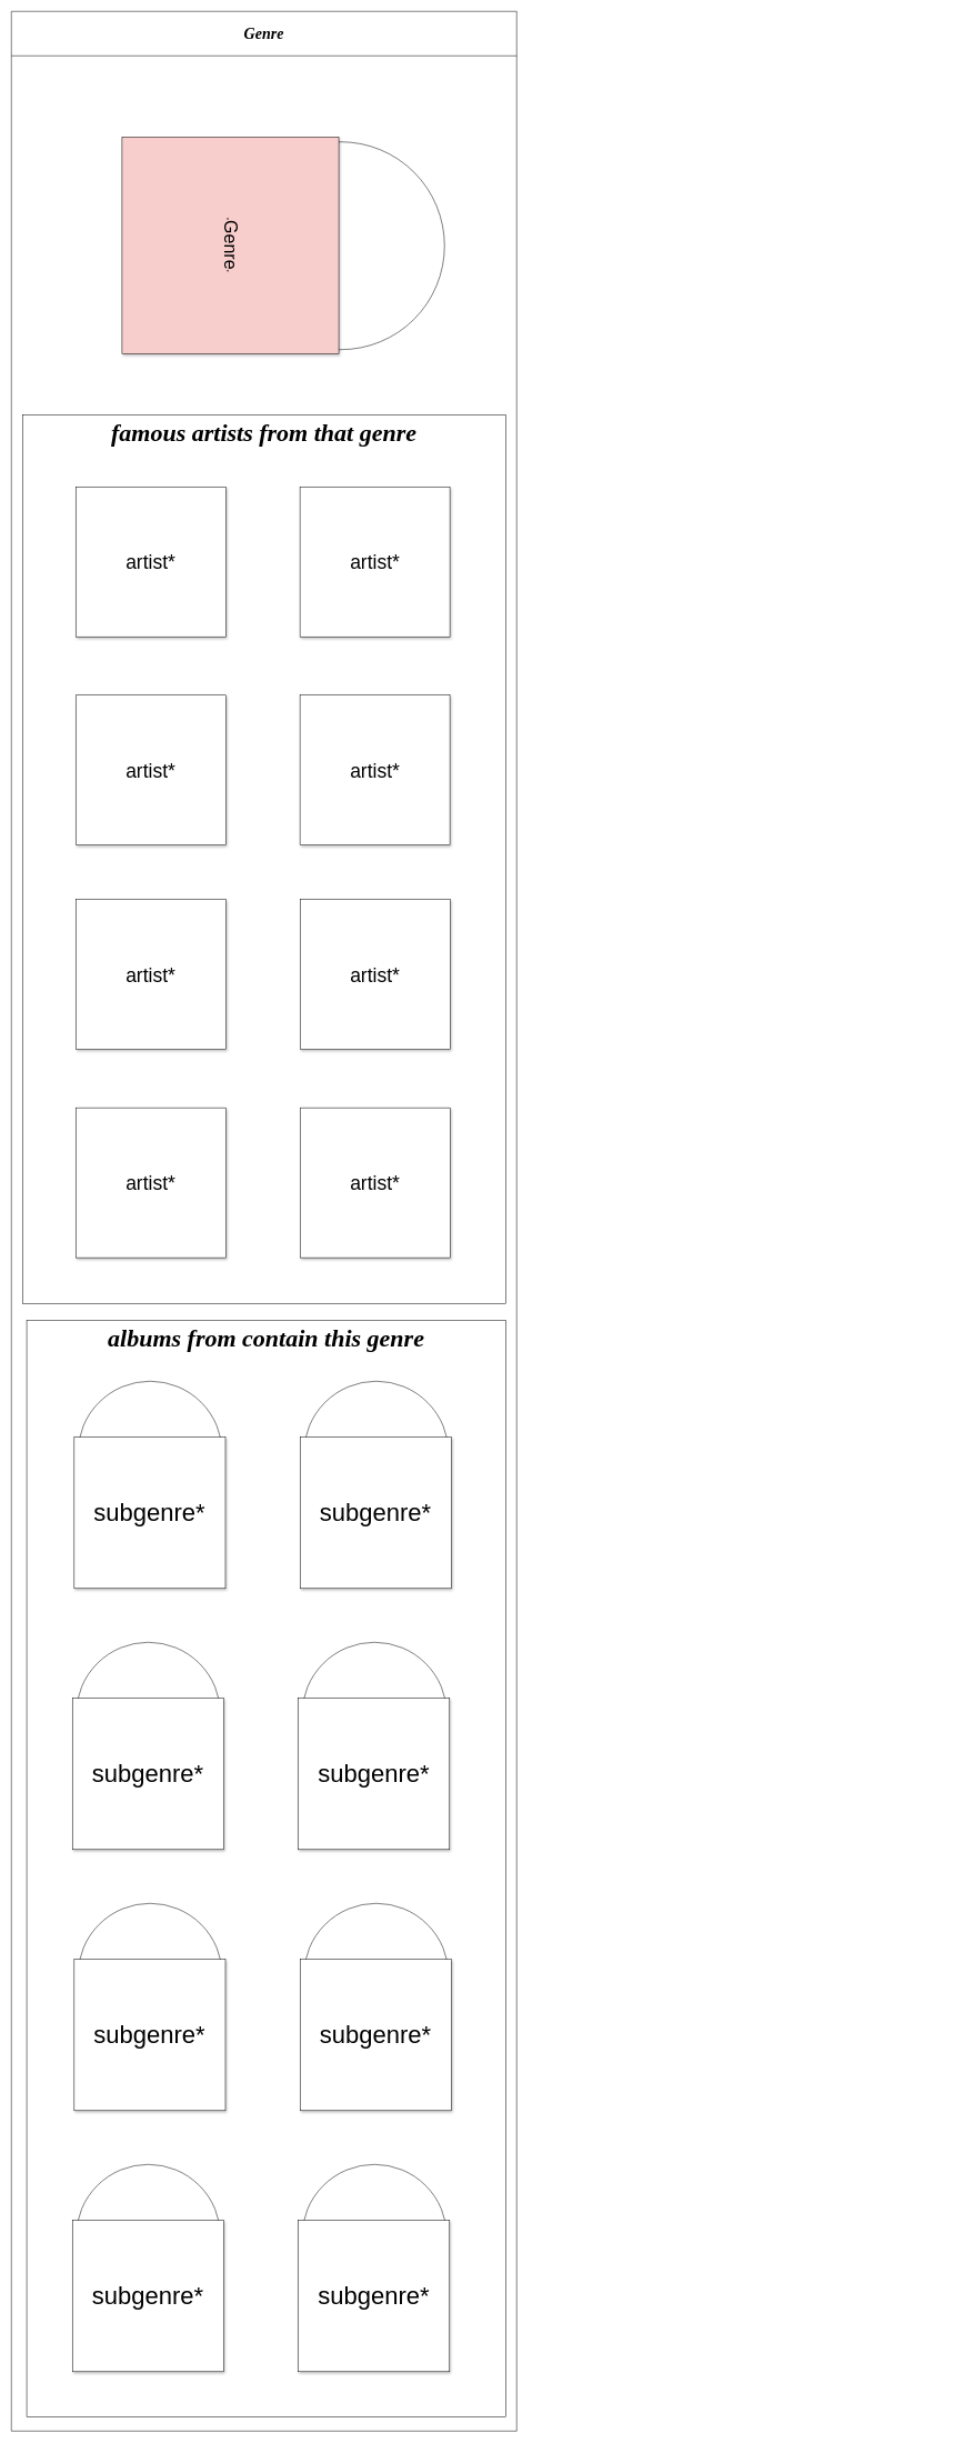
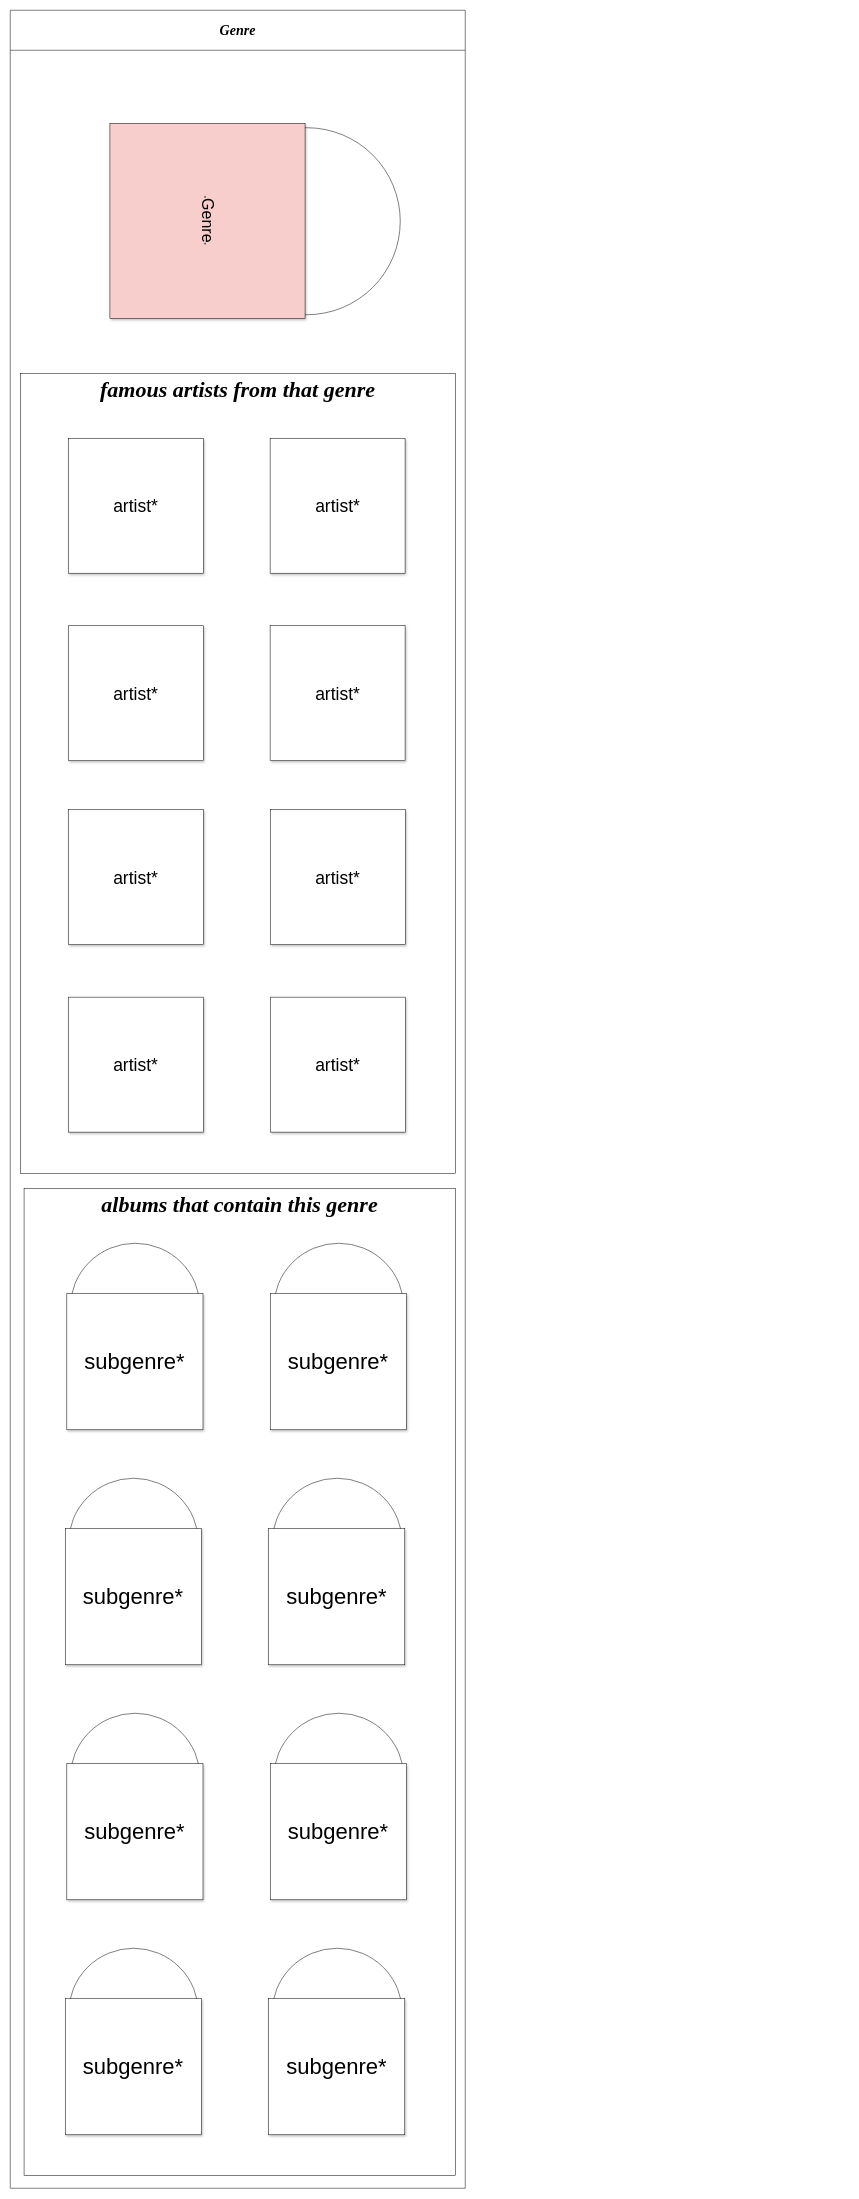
- <mxCell id="3" value="&lt;font style=&quot;font-size: 44px;&quot; face=&quot;Garamond&quot;&gt;&lt;i&gt;&lt;b&gt;albums from contain this genre&lt;/b&gt;&lt;/i&gt;&lt;/font&gt;" style="rounded=0;whiteSpace=wrap;html=1;fontSize=32;fillColor=none;verticalAlign=top;" vertex="1" parent="2"><mxGeometry x="27.63" y="2356" width="862.37" height="1974" as="geometry" /></mxCell>
+ <mxCell id="3" value="&lt;font style=&quot;font-size: 44px;&quot; face=&quot;Garamond&quot;&gt;&lt;i&gt;&lt;b&gt;albums that contain this genre&lt;/b&gt;&lt;/i&gt;&lt;/font&gt;" style="rounded=0;whiteSpace=wrap;html=1;fontSize=32;fillColor=none;verticalAlign=top;" vertex="1" parent="2"><mxGeometry x="27.63" y="2356" width="862.37" height="1974" as="geometry" /></mxCell>
